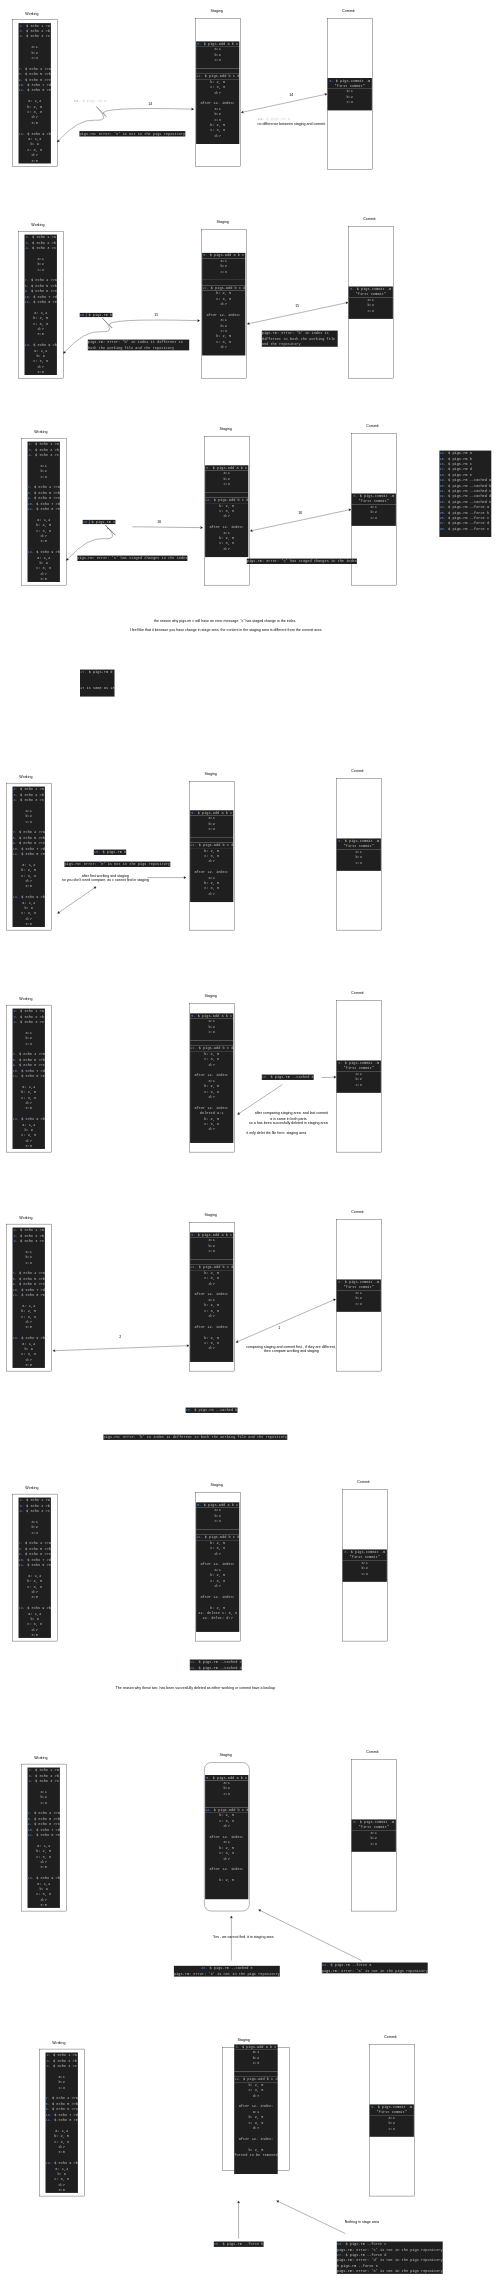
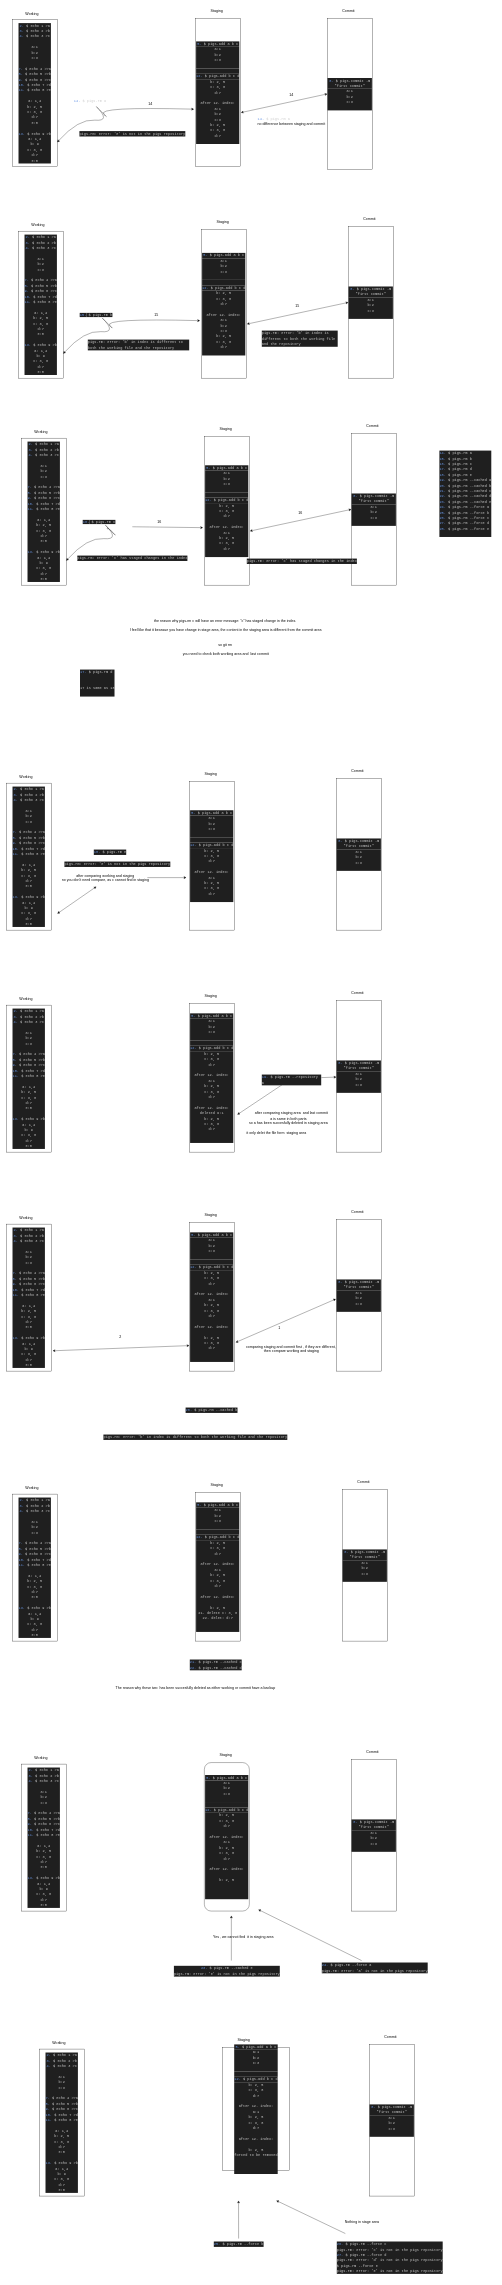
+ <mxCell id="46" value="so git rm&amp;nbsp;&lt;br&gt;&lt;br&gt;you need to check both working area and&amp;nbsp; last commit" style="text;html=1;align=center;verticalAlign=middle;resizable=0;points=[];autosize=1;strokeColor=none;fillColor=none;" vertex="1" parent="1"><mxGeometry x="596" y="2135" width="310" height="60" as="geometry" /></mxCell>
- <mxCell id="57" value="after first working and staging&lt;br&gt;no you don't need compare, as c cannot find in staging" style="text;html=1;align=center;verticalAlign=middle;resizable=0;points=[];autosize=1;strokeColor=none;fillColor=none;" vertex="1" parent="1"><mxGeometry x="195" y="2905" width="310" height="40" as="geometry" /></mxCell>
+ <mxCell id="57" value="after comparing working and staging&lt;br&gt;no you don't need compare, as c cannot find in staging" style="text;html=1;align=center;verticalAlign=middle;resizable=0;points=[];autosize=1;strokeColor=none;fillColor=none;" vertex="1" parent="1"><mxGeometry x="195" y="2905" width="310" height="40" as="geometry" /></mxCell>
- <mxCell id="68" value="&lt;div style=&quot;background-color: rgb(31, 31, 31); font-family: Menlo, Monaco, &amp;quot;Courier New&amp;quot;, monospace; font-weight: normal; font-size: 12px; line-height: 18px;&quot;&gt;&lt;div style=&quot;&quot;&gt;&lt;div style=&quot;color: rgb(204, 204, 204); line-height: 18px;&quot;&gt;&lt;span style=&quot;color: #6796e6;&quot;&gt;19.&lt;/span&gt; $ pigs-rm --cached a&lt;/div&gt;&lt;/div&gt;&lt;/div&gt;" style="text;whiteSpace=wrap;html=1;" vertex="1" parent="1"><mxGeometry x="870" y="3575" width="200" height="40" as="geometry" /></mxCell>
+ <mxCell id="68" value="&lt;div style=&quot;background-color: rgb(31, 31, 31); font-family: Menlo, Monaco, &amp;quot;Courier New&amp;quot;, monospace; font-weight: normal; font-size: 12px; line-height: 18px;&quot;&gt;&lt;div style=&quot;&quot;&gt;&lt;div style=&quot;color: rgb(204, 204, 204); line-height: 18px;&quot;&gt;&lt;span style=&quot;color: #6796e6;&quot;&gt;19.&lt;/span&gt; $ pigs-rm --repository a&lt;/div&gt;&lt;/div&gt;&lt;/div&gt;" style="text;whiteSpace=wrap;html=1;" vertex="1" parent="1"><mxGeometry x="870" y="3575" width="200" height="40" as="geometry" /></mxCell>
